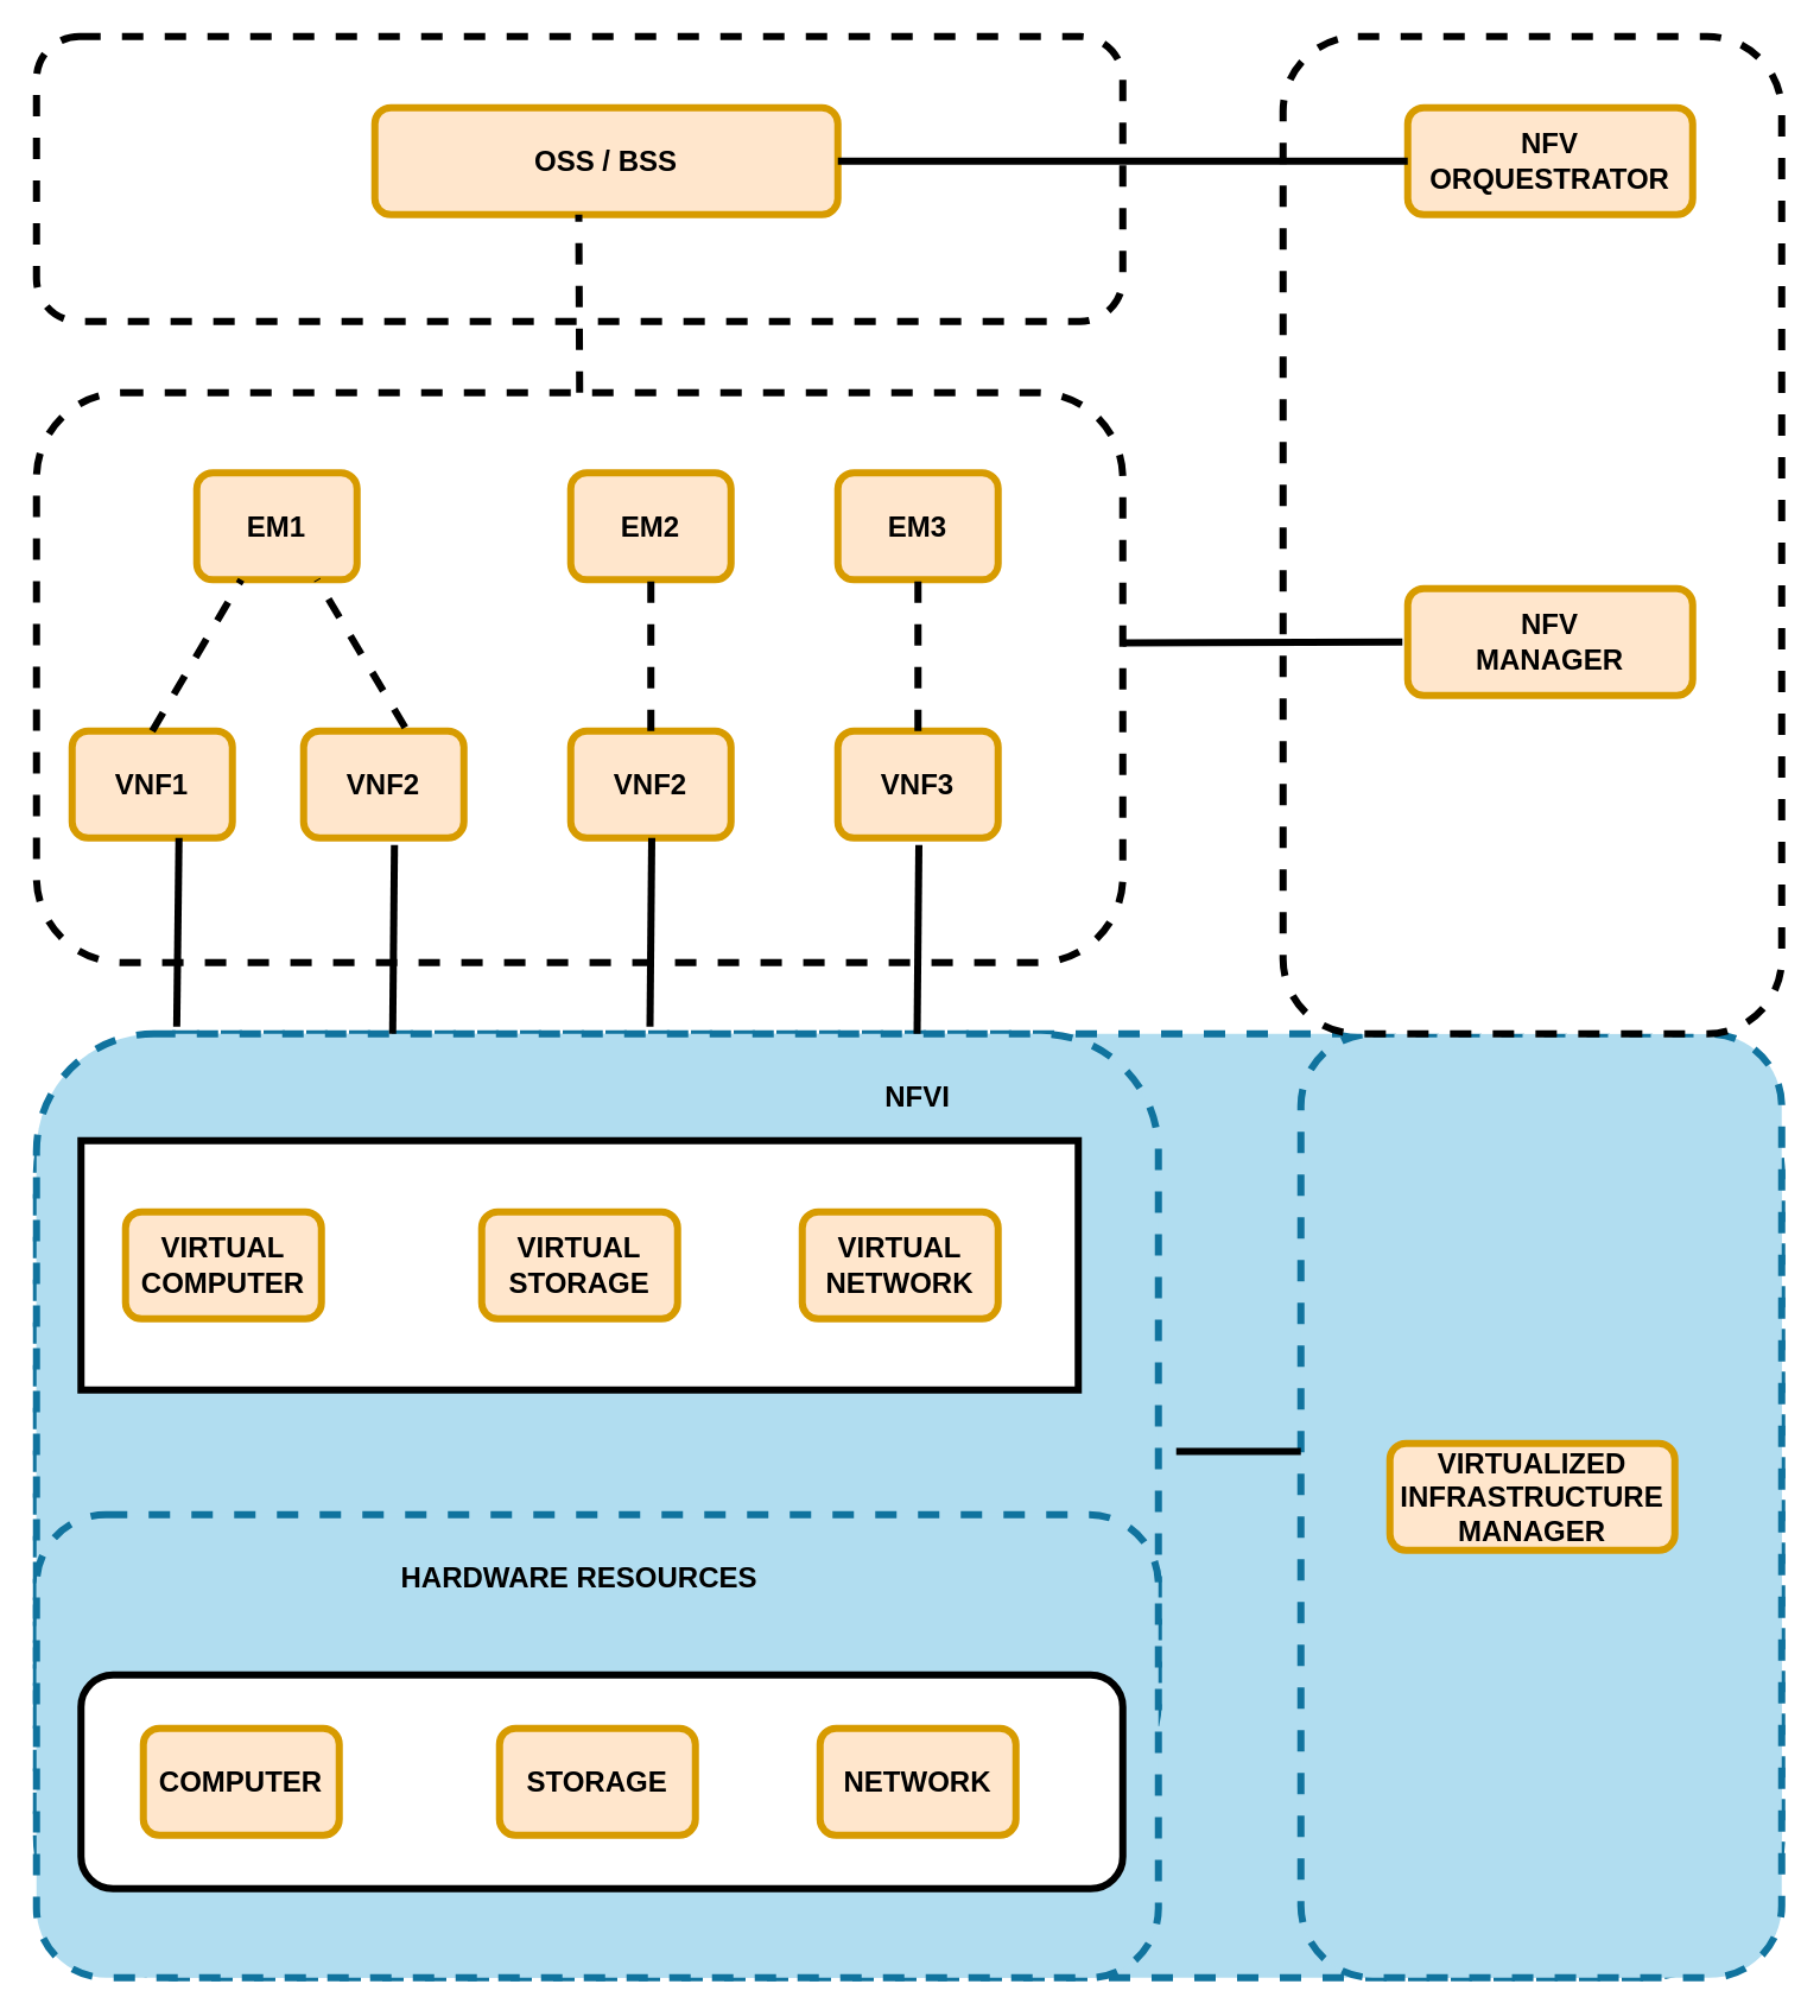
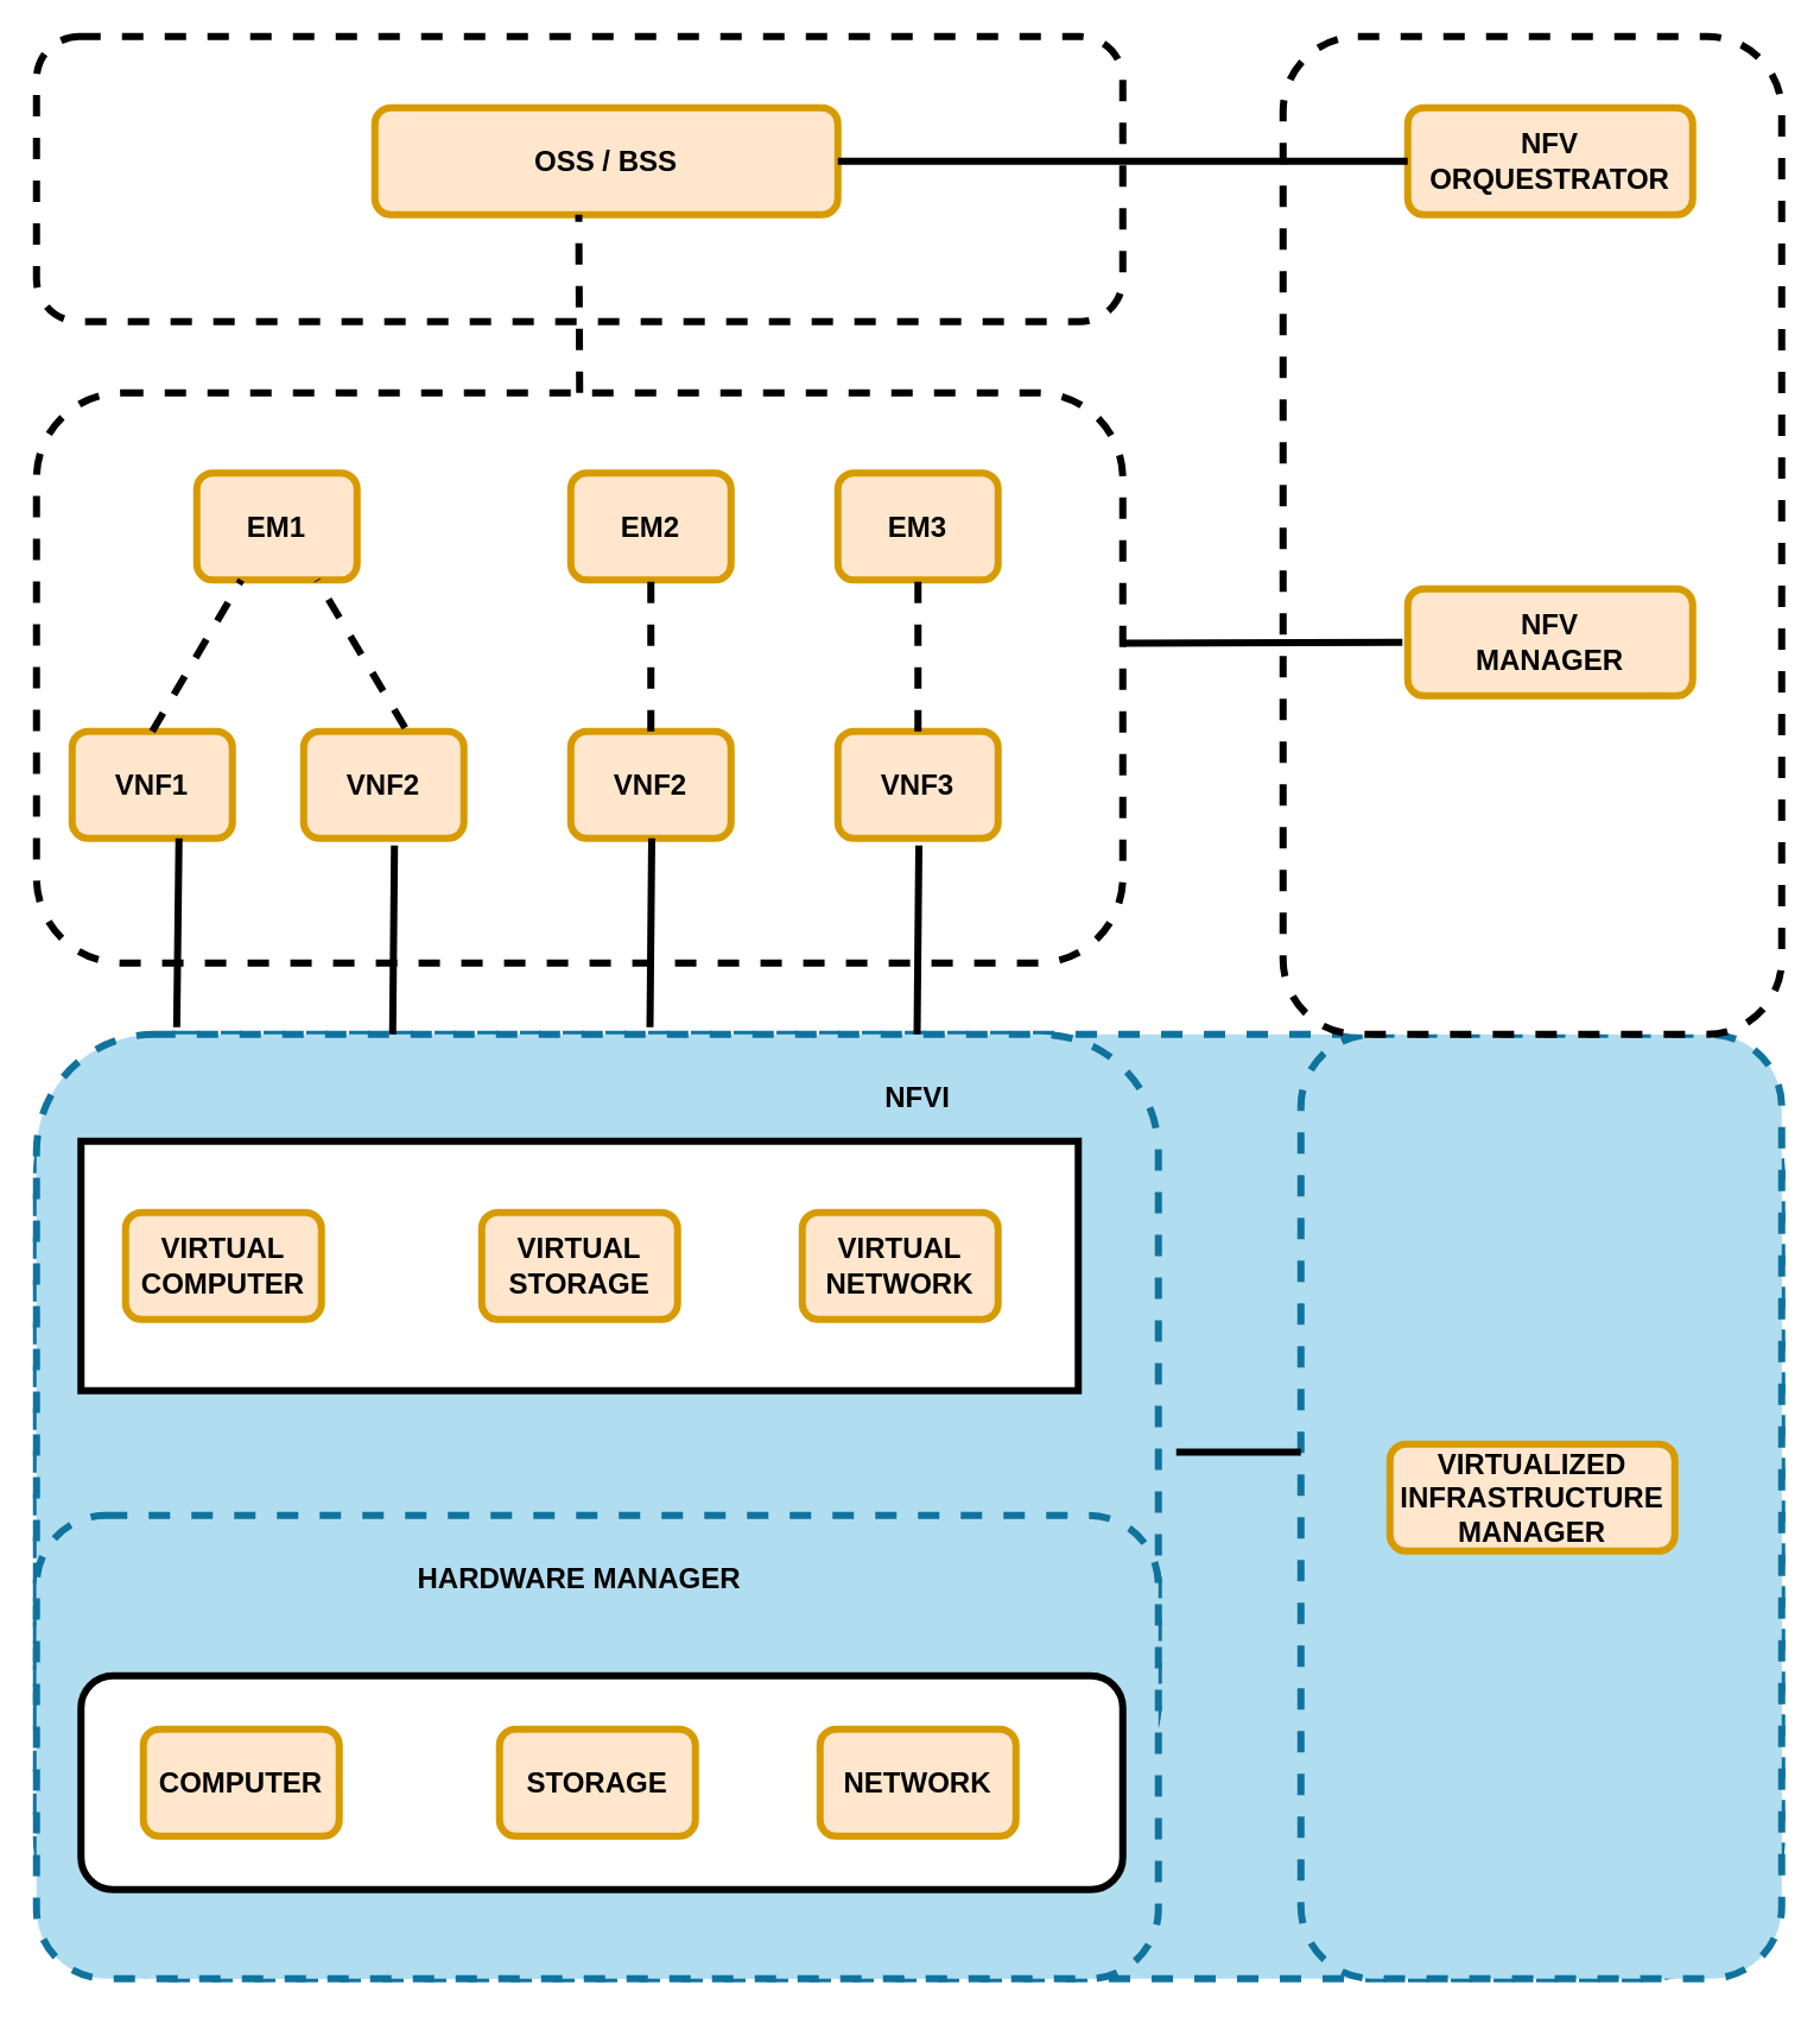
- <mxCell id="52" value="HARDWARE RESOURCES" style="text;html=1;strokeColor=none;fillColor=none;align=center;verticalAlign=middle;whiteSpace=wrap;rounded=0;fontSize=16;fontStyle=1" vertex="1" parent="1"><mxGeometry x="220" y="870" width="210" height="30" as="geometry" /></mxCell>
+ <mxCell id="52" value="HARDWARE MANAGER" style="text;html=1;strokeColor=none;fillColor=none;align=center;verticalAlign=middle;whiteSpace=wrap;rounded=0;fontSize=16;fontStyle=1" vertex="1" parent="1"><mxGeometry x="220" y="870" width="210" height="30" as="geometry" /></mxCell>
